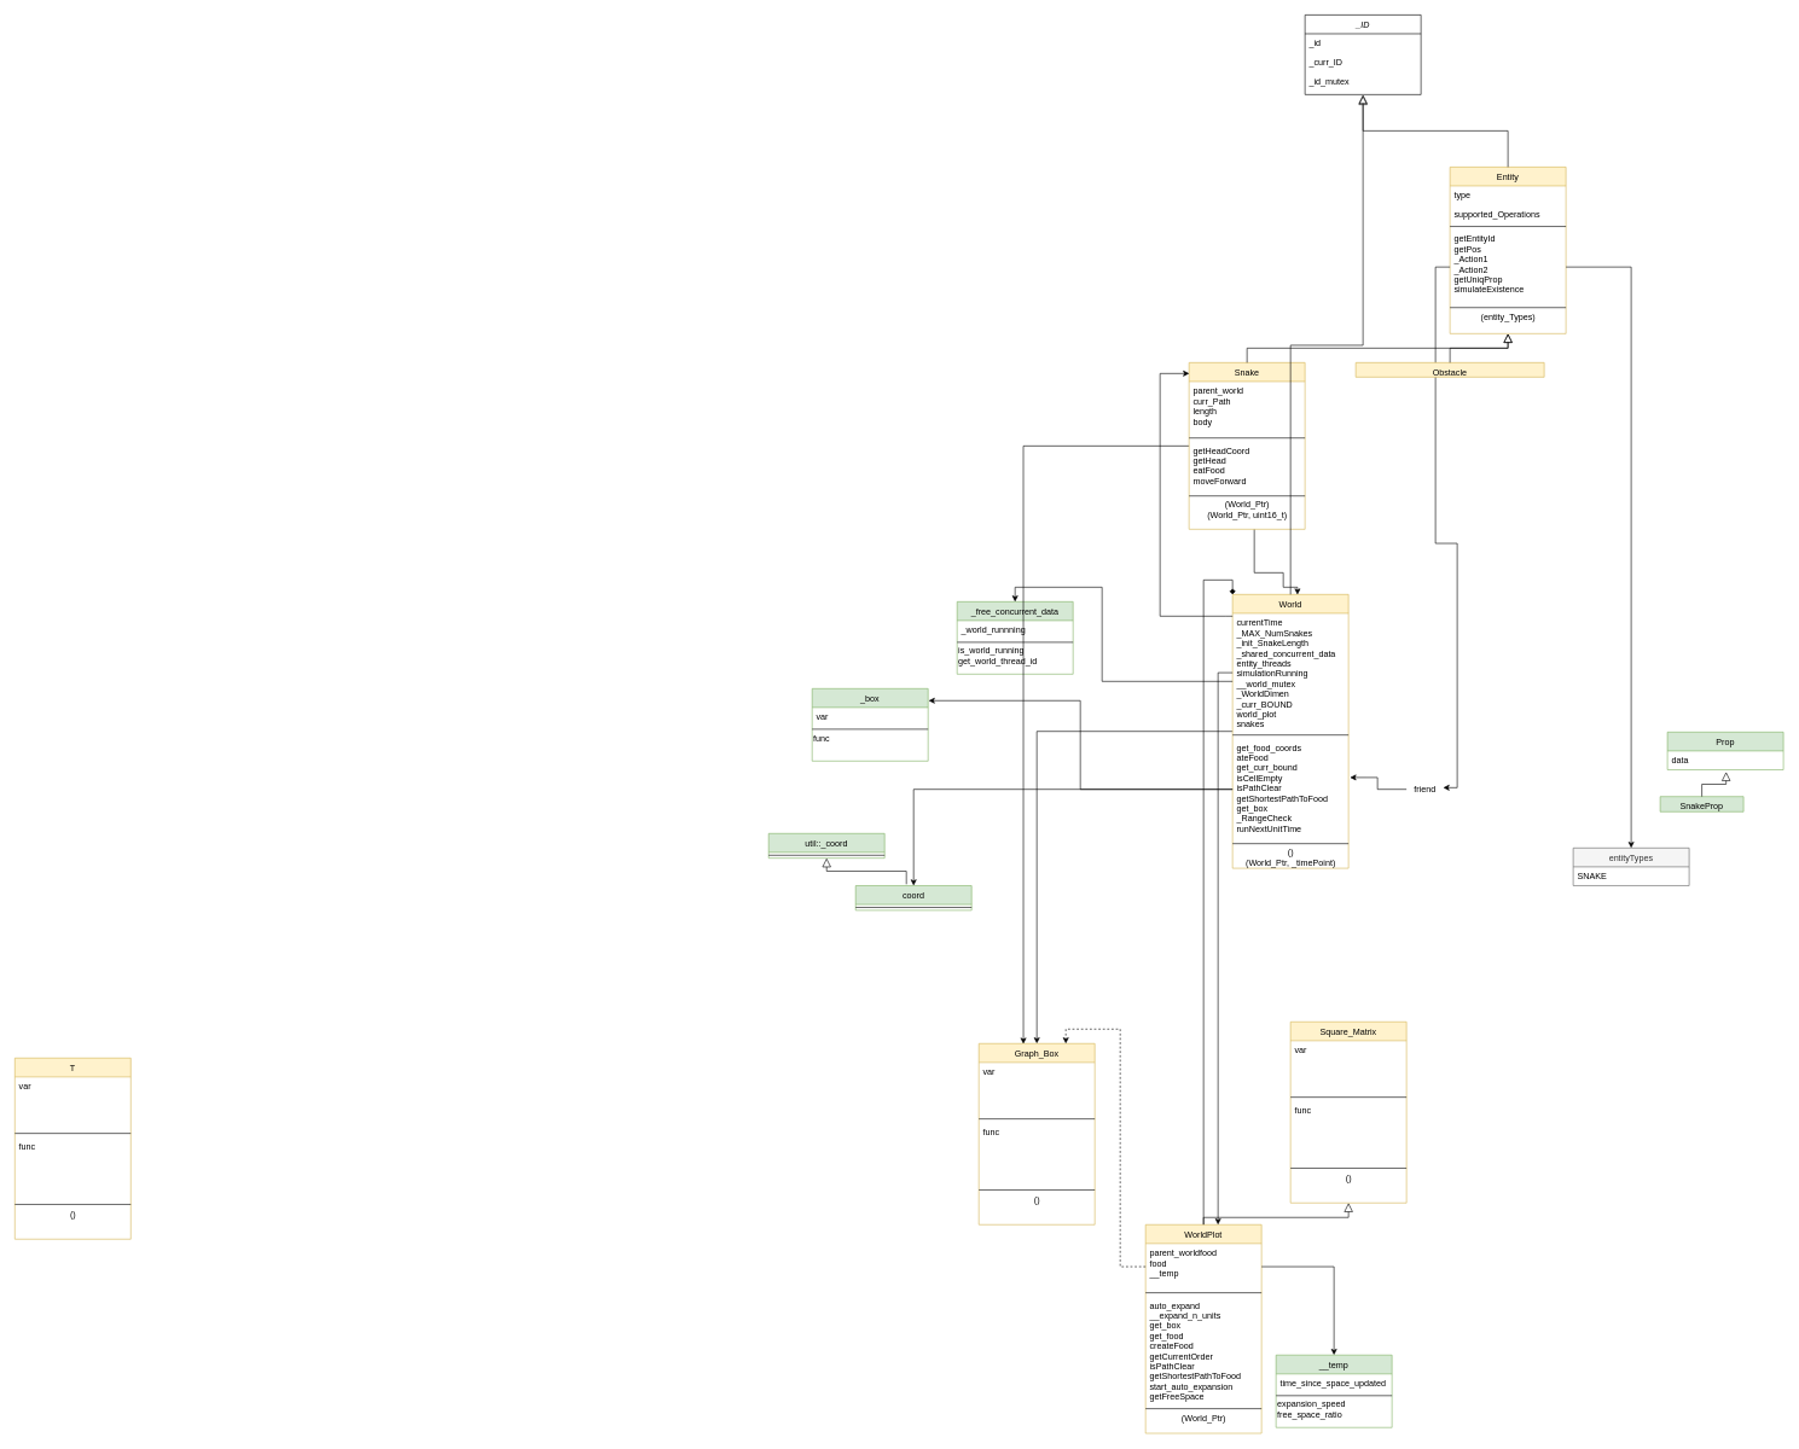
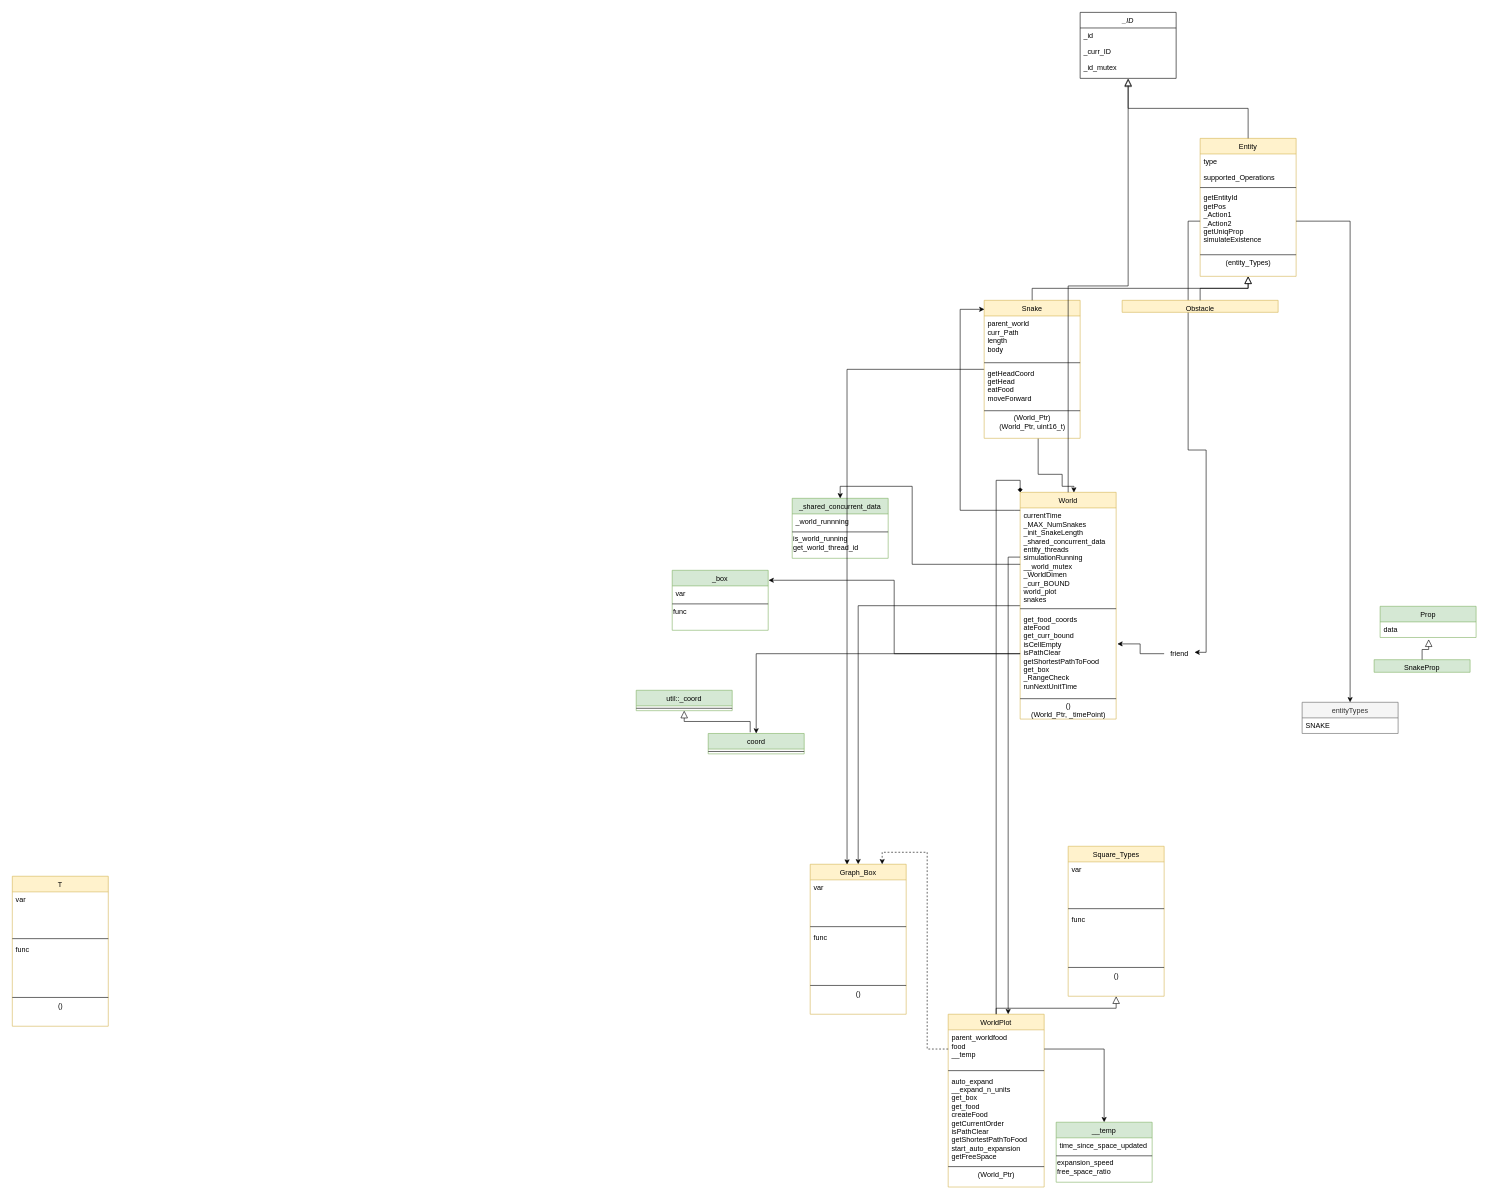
- <mxCell id="15" value="_free_concurrent_data" style="swimlane;fontStyle=0;align=center;verticalAlign=top;childLayout=stackLayout;horizontal=1;startSize=26;horizontalStack=0;resizeParent=1;resizeLast=0;collapsible=1;marginBottom=0;rounded=0;shadow=0;strokeWidth=1;fillColor=#d5e8d4;strokeColor=#82b366;" vertex="1" parent="1"><mxGeometry x="1320" y="830" width="160" height="100" as="geometry"><mxRectangle x="340" y="380" width="170" height="26" as="alternateBounds" /></mxGeometry></mxCell>
+ <mxCell id="15" value="_shared_concurrent_data" style="swimlane;fontStyle=0;align=center;verticalAlign=top;childLayout=stackLayout;horizontal=1;startSize=26;horizontalStack=0;resizeParent=1;resizeLast=0;collapsible=1;marginBottom=0;rounded=0;shadow=0;strokeWidth=1;fillColor=#d5e8d4;strokeColor=#82b366;" vertex="1" parent="1"><mxGeometry x="1320" y="830" width="160" height="100" as="geometry"><mxRectangle x="340" y="380" width="170" height="26" as="alternateBounds" /></mxGeometry></mxCell>
- <mxCell id="14" value="SnakeProp" style="swimlane;fontStyle=0;align=center;verticalAlign=top;childLayout=stackLayout;horizontal=1;startSize=26;horizontalStack=0;resizeParent=1;resizeLast=0;collapsible=1;marginBottom=0;rounded=0;shadow=0;strokeWidth=1;fillColor=#d5e8d4;strokeColor=#82b366;" vertex="1" parent="1"><mxGeometry x="2290" y="1099" width="115" height="21" as="geometry"><mxRectangle x="340" y="380" width="170" height="26" as="alternateBounds" /></mxGeometry></mxCell>
+ <mxCell id="14" value="SnakeProp" style="swimlane;fontStyle=0;align=center;verticalAlign=top;childLayout=stackLayout;horizontal=1;startSize=26;horizontalStack=0;resizeParent=1;resizeLast=0;collapsible=1;marginBottom=0;rounded=0;shadow=0;strokeWidth=1;fillColor=#d5e8d4;strokeColor=#82b366;" vertex="1" parent="1"><mxGeometry x="2290" y="1099" width="160" height="21" as="geometry"><mxRectangle x="340" y="380" width="170" height="26" as="alternateBounds" /></mxGeometry></mxCell>
- <mxCell id="78" value="Square_Matrix" style="swimlane;fontStyle=0;align=center;verticalAlign=top;childLayout=stackLayout;horizontal=1;startSize=26;horizontalStack=0;resizeParent=1;resizeLast=0;collapsible=1;marginBottom=0;rounded=0;shadow=0;strokeWidth=1;fillColor=#fff2cc;strokeColor=#d6b656;" vertex="1" parent="1"><mxGeometry x="1780" y="1410" width="160" height="250" as="geometry"><mxRectangle x="130" y="380" width="160" height="26" as="alternateBounds" /></mxGeometry></mxCell>
+ <mxCell id="78" value="Square_Types" style="swimlane;fontStyle=0;align=center;verticalAlign=top;childLayout=stackLayout;horizontal=1;startSize=26;horizontalStack=0;resizeParent=1;resizeLast=0;collapsible=1;marginBottom=0;rounded=0;shadow=0;strokeWidth=1;fillColor=#fff2cc;strokeColor=#d6b656;" vertex="1" parent="1"><mxGeometry x="1780" y="1410" width="160" height="250" as="geometry"><mxRectangle x="130" y="380" width="160" height="26" as="alternateBounds" /></mxGeometry></mxCell>
